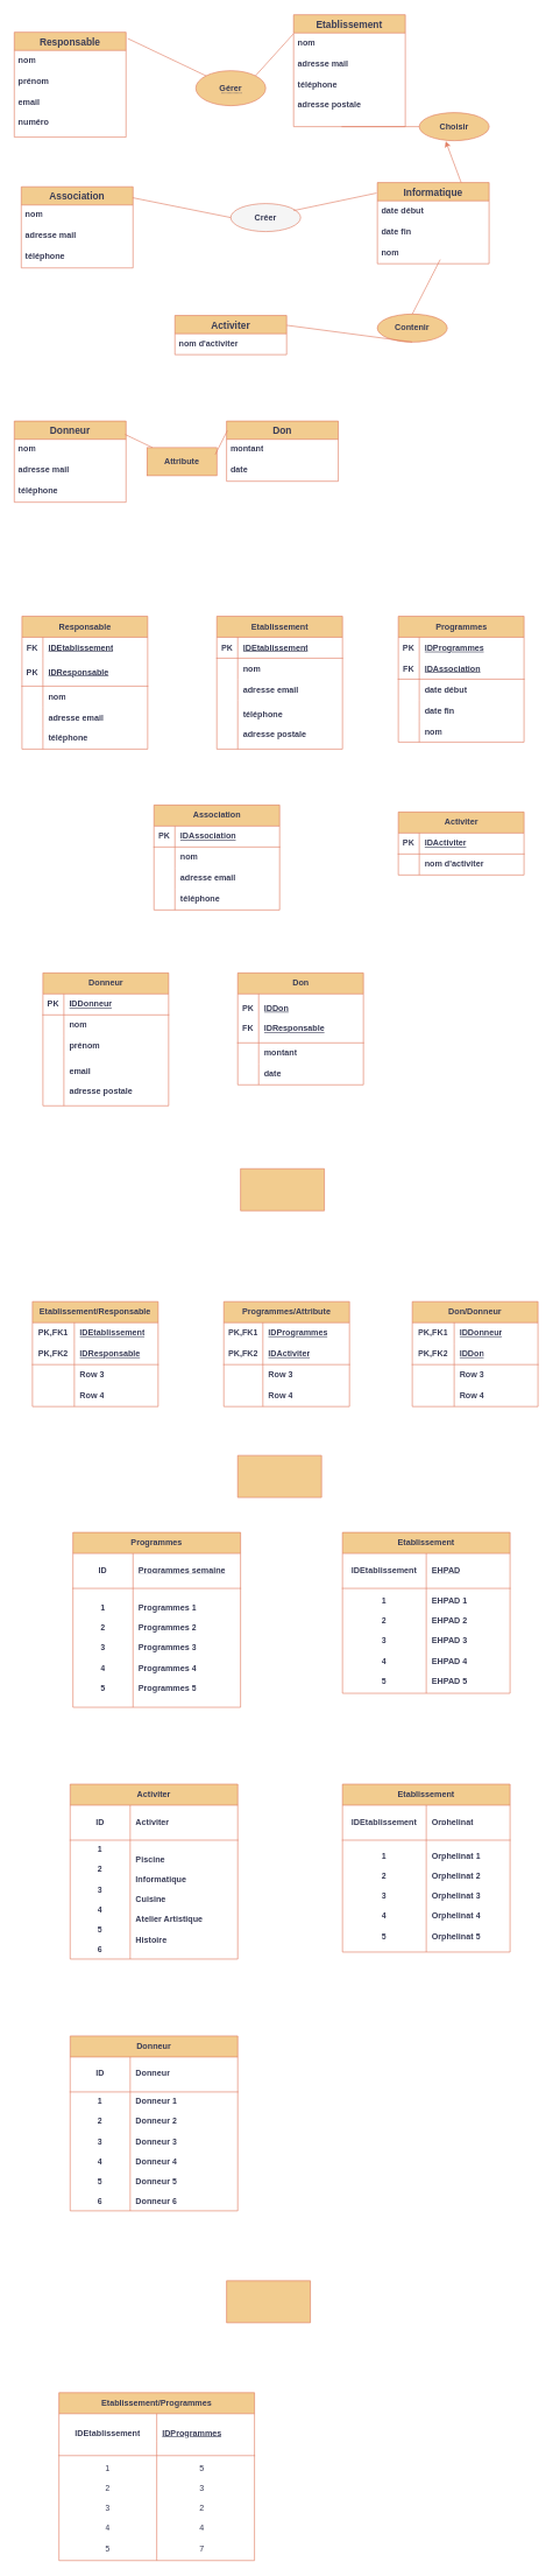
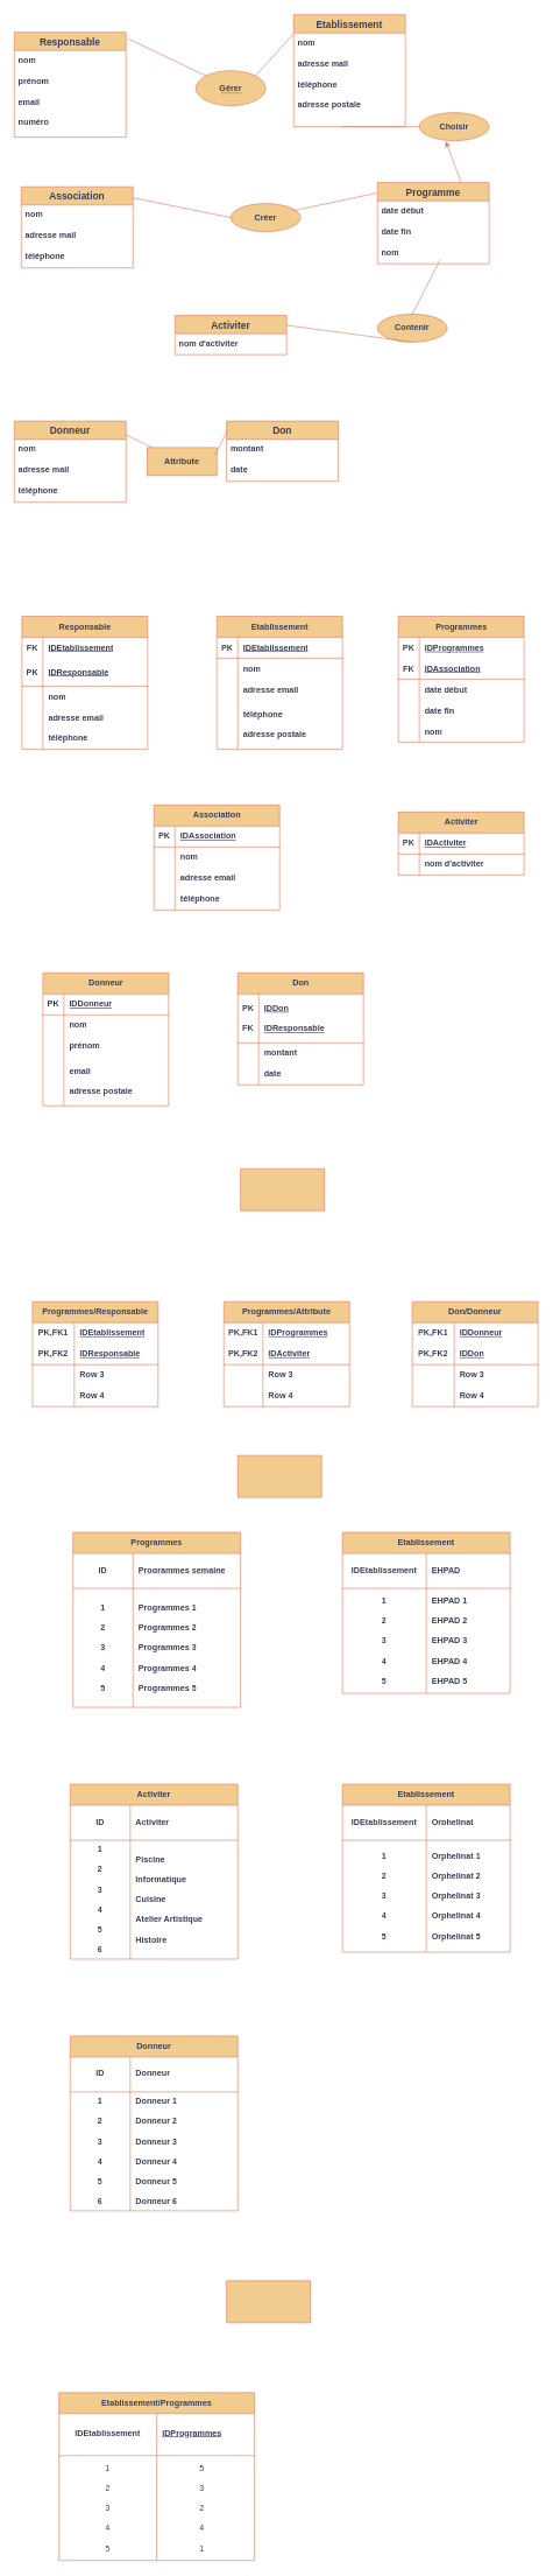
- <mxCell id="13" value="Informatique" style="swimlane;fontStyle=1;childLayout=stackLayout;horizontal=1;startSize=26;horizontalStack=0;resizeParent=1;resizeParentMax=0;resizeLast=0;collapsible=1;marginBottom=0;align=center;fontSize=14;labelBackgroundColor=none;fillColor=#F2CC8F;strokeColor=#E07A5F;fontColor=#393C56;" vertex="1" parent="1"><mxGeometry x="540" y="260" width="160" height="116" as="geometry" /></mxCell>
+ <mxCell id="13" value="Programme" style="swimlane;fontStyle=1;childLayout=stackLayout;horizontal=1;startSize=26;horizontalStack=0;resizeParent=1;resizeParentMax=0;resizeLast=0;collapsible=1;marginBottom=0;align=center;fontSize=14;labelBackgroundColor=none;fillColor=#F2CC8F;strokeColor=#E07A5F;fontColor=#393C56;" vertex="1" parent="1"><mxGeometry x="540" y="260" width="160" height="116" as="geometry" /></mxCell>
- <mxCell id="25" value="Créer" style="ellipse;whiteSpace=wrap;html=1;align=center;labelBackgroundColor=none;fillColor=#f5f5f5;strokeColor=#E07A5F;fontColor=#393C56;fontStyle=1;" vertex="1" parent="1"><mxGeometry x="330" y="290" width="100" height="40" as="geometry" /></mxCell>
+ <mxCell id="25" value="Créer" style="ellipse;whiteSpace=wrap;html=1;align=center;labelBackgroundColor=none;fillColor=#F2CC8F;strokeColor=#E07A5F;fontColor=#393C56;fontStyle=1" vertex="1" parent="1"><mxGeometry x="330" y="290" width="100" height="40" as="geometry" /></mxCell>
- <mxCell id="128" value="Etablissement/Responsable" style="shape=table;startSize=30;container=1;collapsible=1;childLayout=tableLayout;fixedRows=1;rowLines=0;fontStyle=1;align=center;resizeLast=1;html=1;whiteSpace=wrap;strokeColor=#E07A5F;fontColor=#393C56;fillColor=#F2CC8F;" vertex="1" parent="1"><mxGeometry x="46" y="1860" width="180" height="150" as="geometry" /></mxCell>
+ <mxCell id="128" value="Programmes/Responsable" style="shape=table;startSize=30;container=1;collapsible=1;childLayout=tableLayout;fixedRows=1;rowLines=0;fontStyle=1;align=center;resizeLast=1;html=1;whiteSpace=wrap;strokeColor=#E07A5F;fontColor=#393C56;fillColor=#F2CC8F;" vertex="1" parent="1"><mxGeometry x="46" y="1860" width="180" height="150" as="geometry" /></mxCell>
- <mxCell id="218" value="&lt;span style=&quot;white-space: pre;&quot;&gt;&#09;&lt;/span&gt;&lt;span style=&quot;white-space: pre;&quot;&gt;&#09;&lt;/span&gt;5&lt;br&gt;&lt;br&gt;&lt;span style=&quot;white-space: pre;&quot;&gt;&#09;&lt;/span&gt;&lt;span style=&quot;white-space: pre;&quot;&gt;&#09;&lt;/span&gt;3&lt;br&gt;&lt;br&gt;&lt;span style=&quot;white-space: pre;&quot;&gt;&#09;&lt;/span&gt;&lt;span style=&quot;white-space: pre;&quot;&gt;&#09;&lt;/span&gt;2&lt;br&gt;&lt;br&gt;&lt;span style=&quot;white-space: pre;&quot;&gt;&#09;&lt;/span&gt;&lt;span style=&quot;white-space: pre;&quot;&gt;&#09;&lt;/span&gt;4&lt;br&gt;&lt;br&gt;&lt;span style=&quot;white-space: pre;&quot;&gt;&#09;&lt;/span&gt;&lt;span style=&quot;white-space: pre;&quot;&gt;&#09;&lt;/span&gt;7" style="shape=partialRectangle;connectable=0;fillColor=none;top=0;left=0;bottom=0;right=0;align=left;spacingLeft=6;overflow=hidden;html=1;whiteSpace=wrap;strokeColor=#E07A5F;fontColor=#393C56;" vertex="1" parent="216"><mxGeometry x="140" width="140" height="150" as="geometry"><mxRectangle width="140" height="150" as="alternateBounds" /></mxGeometry></mxCell>
+ <mxCell id="218" value="&lt;span style=&quot;white-space: pre;&quot;&gt;&#09;&lt;/span&gt;&lt;span style=&quot;white-space: pre;&quot;&gt;&#09;&lt;/span&gt;5&lt;br&gt;&lt;br&gt;&lt;span style=&quot;white-space: pre;&quot;&gt;&#09;&lt;/span&gt;&lt;span style=&quot;white-space: pre;&quot;&gt;&#09;&lt;/span&gt;3&lt;br&gt;&lt;br&gt;&lt;span style=&quot;white-space: pre;&quot;&gt;&#09;&lt;/span&gt;&lt;span style=&quot;white-space: pre;&quot;&gt;&#09;&lt;/span&gt;2&lt;br&gt;&lt;br&gt;&lt;span style=&quot;white-space: pre;&quot;&gt;&#09;&lt;/span&gt;&lt;span style=&quot;white-space: pre;&quot;&gt;&#09;&lt;/span&gt;4&lt;br&gt;&lt;br&gt;&lt;span style=&quot;white-space: pre;&quot;&gt;&#09;&lt;/span&gt;&lt;span style=&quot;white-space: pre;&quot;&gt;&#09;&lt;/span&gt;1" style="shape=partialRectangle;connectable=0;fillColor=none;top=0;left=0;bottom=0;right=0;align=left;spacingLeft=6;overflow=hidden;html=1;whiteSpace=wrap;strokeColor=#E07A5F;fontColor=#393C56;" vertex="1" parent="216"><mxGeometry x="140" width="140" height="150" as="geometry"><mxRectangle width="140" height="150" as="alternateBounds" /></mxGeometry></mxCell>
